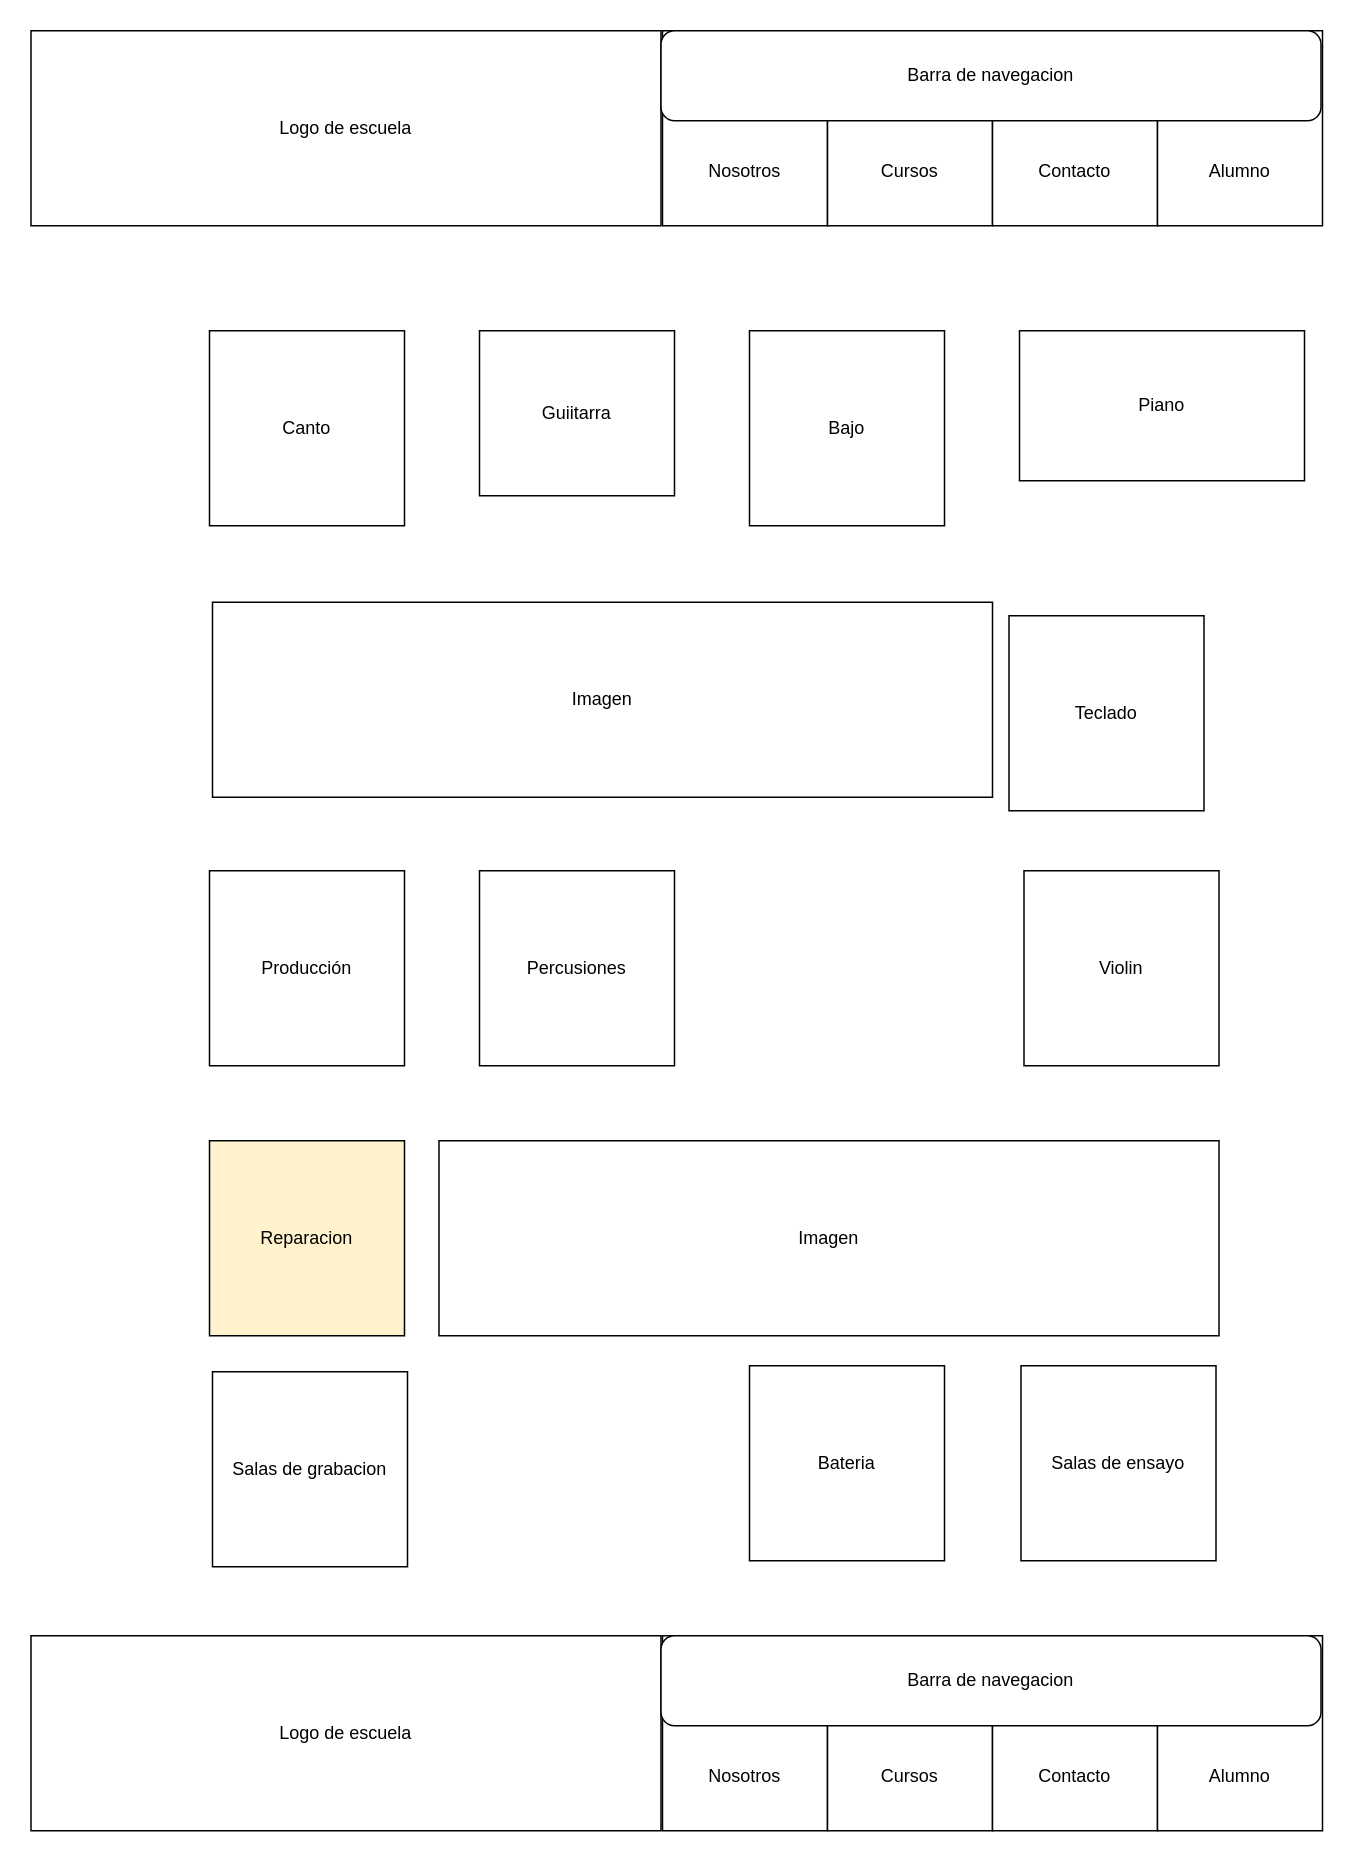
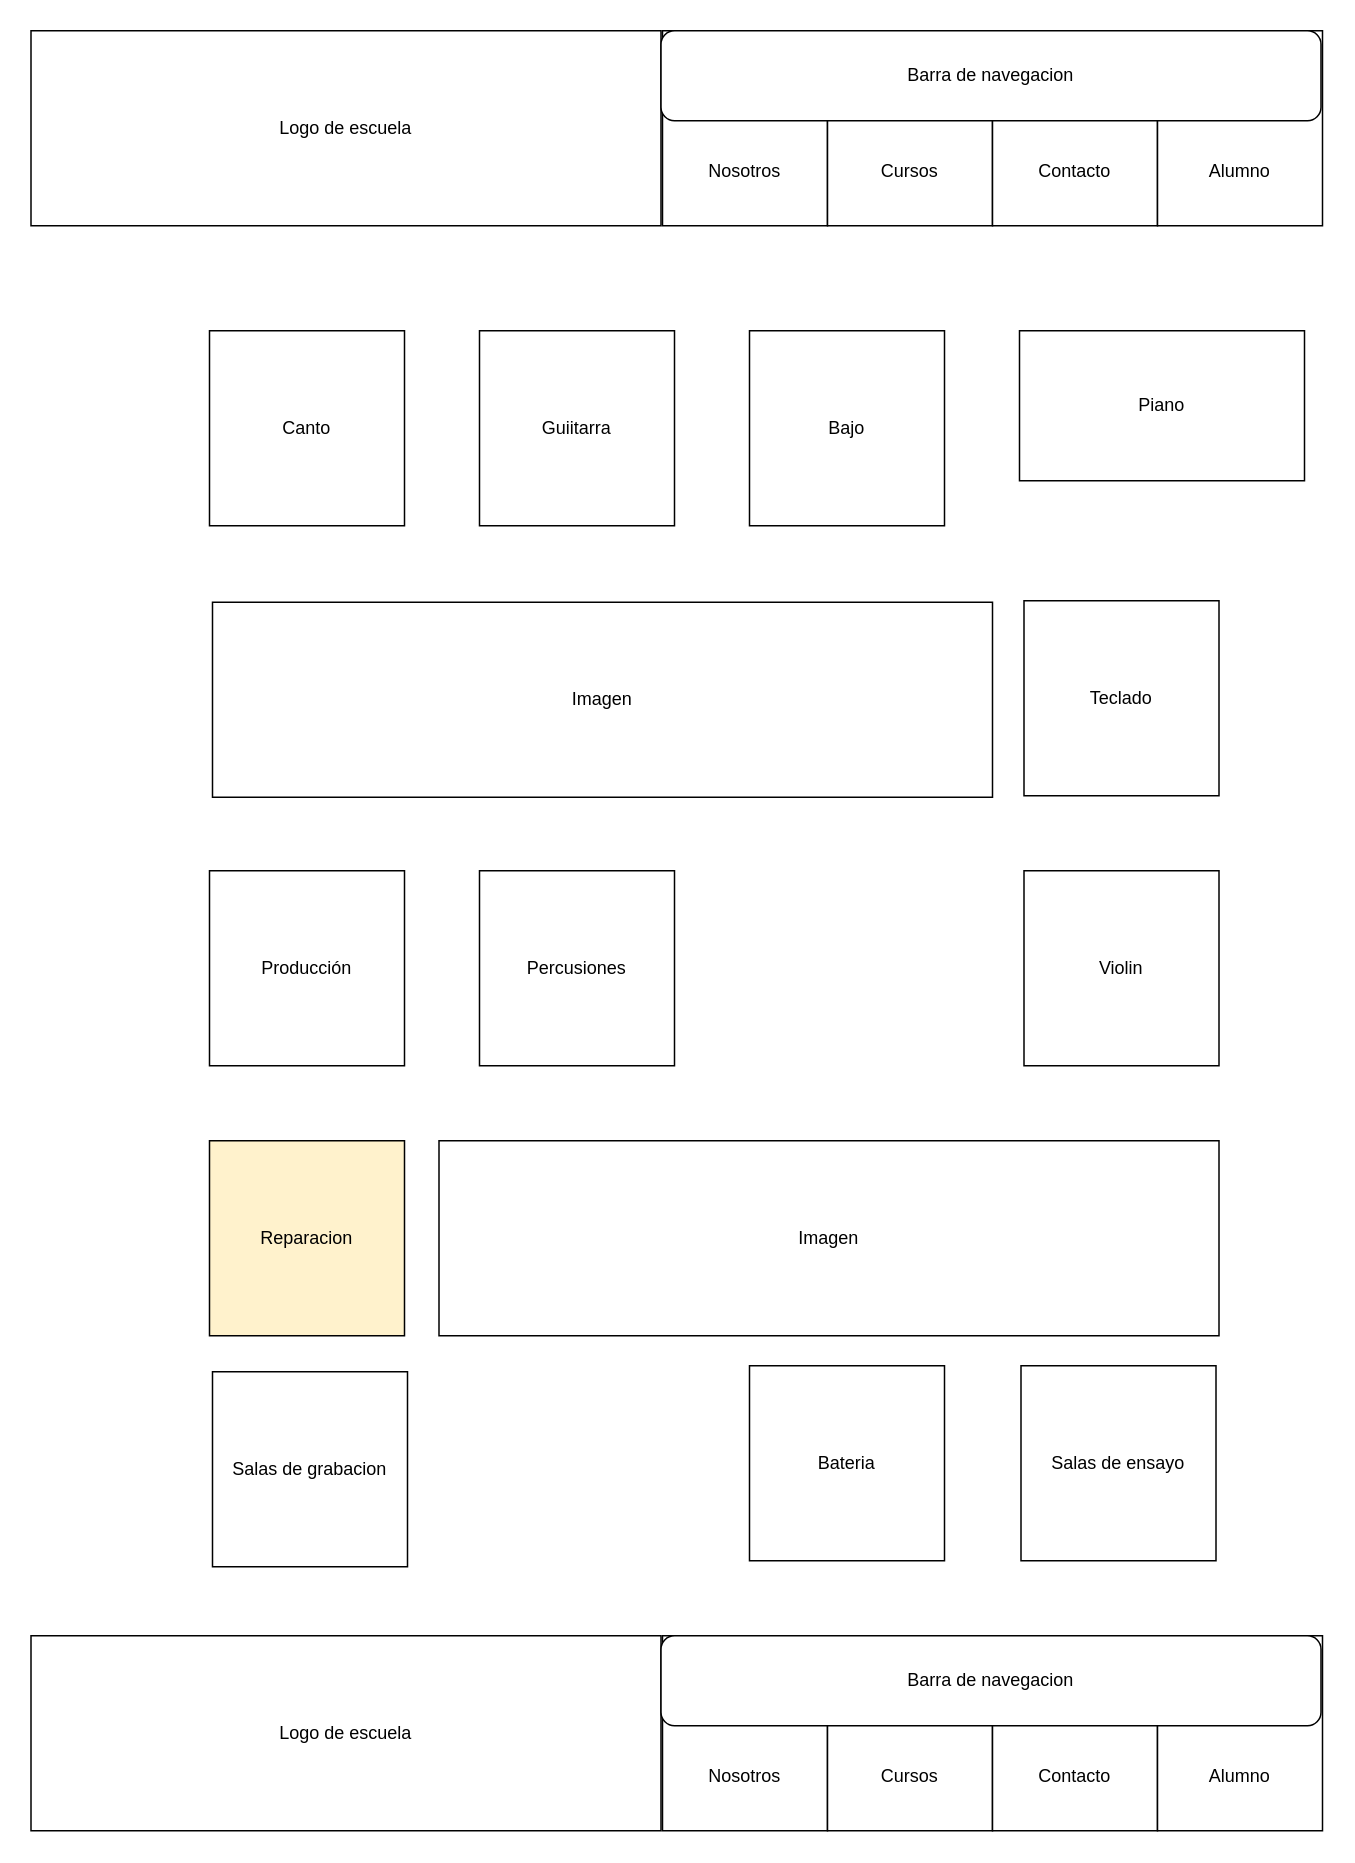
- <mxCell id="15" value="Guiitarra" style="whiteSpace=wrap;html=1;aspect=fixed;" vertex="1" parent="1"><mxGeometry x="319" y="220" width="130" height="110" as="geometry" /></mxCell>
+ <mxCell id="15" value="Guiitarra" style="whiteSpace=wrap;html=1;aspect=fixed;" vertex="1" parent="1"><mxGeometry x="319" y="220" width="130" height="130" as="geometry" /></mxCell>
- <mxCell id="18" value="Teclado" style="whiteSpace=wrap;html=1;aspect=fixed;" vertex="1" parent="1"><mxGeometry x="672" y="410" width="130" height="130" as="geometry" /></mxCell>
+ <mxCell id="18" value="Teclado" style="whiteSpace=wrap;html=1;aspect=fixed;" vertex="1" parent="1"><mxGeometry x="682" y="400" width="130" height="130" as="geometry" /></mxCell>
